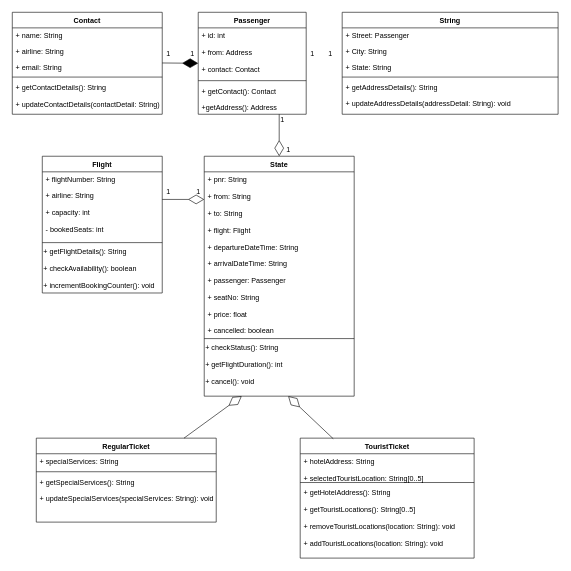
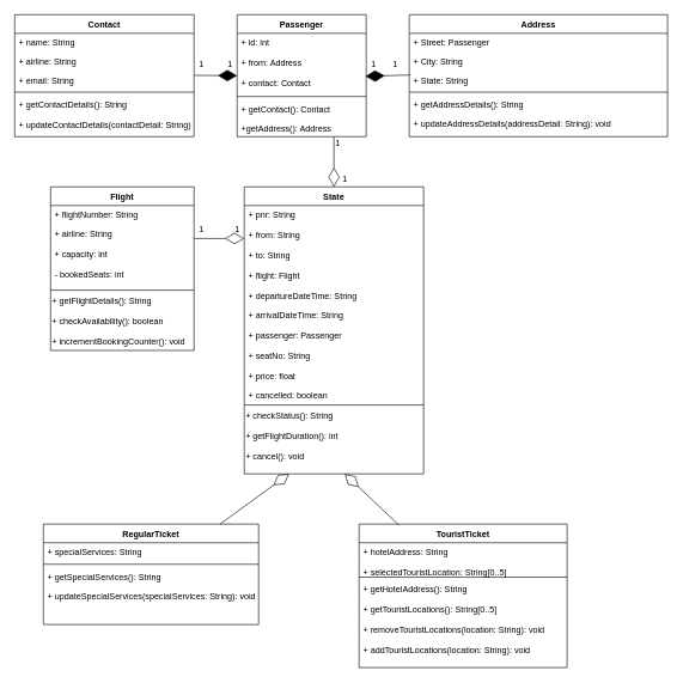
- <mxCell id="17" value="String" style="swimlane;fontStyle=1;align=center;verticalAlign=top;childLayout=stackLayout;horizontal=1;startSize=26;horizontalStack=0;resizeParent=1;resizeLast=0;collapsible=1;marginBottom=0;rounded=0;shadow=0;strokeWidth=1;" parent="1" vertex="1"><mxGeometry x="570" y="20" width="360" height="170" as="geometry"><mxRectangle x="550" y="140" width="160" height="26" as="alternateBounds" /></mxGeometry></mxCell>
+ <mxCell id="17" value="Address" style="swimlane;fontStyle=1;align=center;verticalAlign=top;childLayout=stackLayout;horizontal=1;startSize=26;horizontalStack=0;resizeParent=1;resizeLast=0;collapsible=1;marginBottom=0;rounded=0;shadow=0;strokeWidth=1;" parent="1" vertex="1"><mxGeometry x="570" y="20" width="360" height="170" as="geometry"><mxRectangle x="550" y="140" width="160" height="26" as="alternateBounds" /></mxGeometry></mxCell>
+ <mxCell id="31" value="" style="endArrow=diamondThin;endFill=1;endSize=24;html=1;fontFamily=Helvetica;exitX=0.003;exitY=0.231;exitDx=0;exitDy=0;exitPerimeter=0;entryX=0.994;entryY=0.714;entryDx=0;entryDy=0;entryPerimeter=0;" edge="1" parent="1" source="20" target="25"><mxGeometry width="160" relative="1" as="geometry"><mxPoint x="510" y="114.5" as="sourcePoint" /><mxPoint x="530" y="150" as="targetPoint" /></mxGeometry></mxCell>
